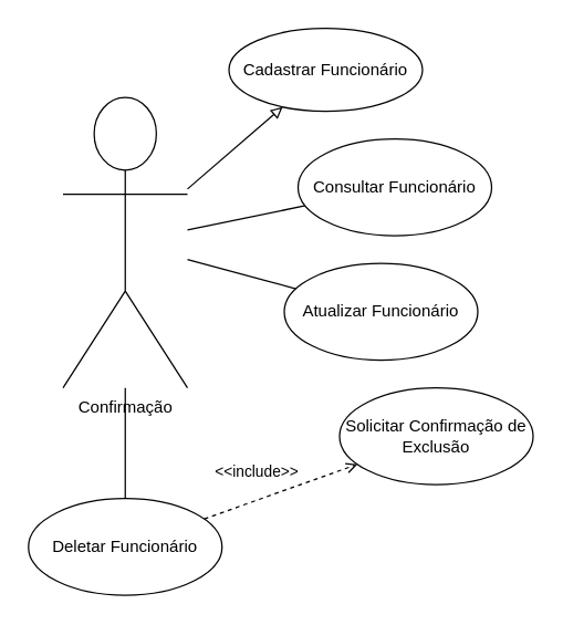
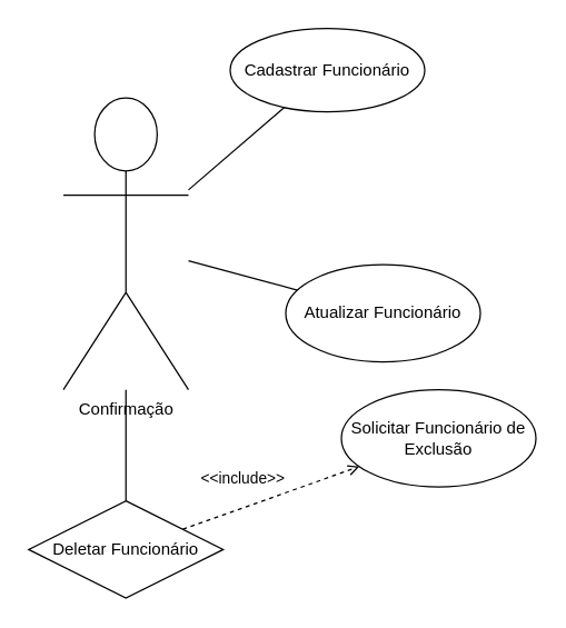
- <mxCell id="2" style="rounded=0;orthogonalLoop=1;jettySize=auto;html=1;endArrow=block;endFill=0;" edge="1" parent="1" source="6" target="7"><mxGeometry relative="1" as="geometry" /></mxCell>
+ <mxCell id="2" style="rounded=0;orthogonalLoop=1;jettySize=auto;html=1;endArrow=none;endFill=0;" edge="1" parent="1" source="6" target="7"><mxGeometry relative="1" as="geometry" /></mxCell>
- <mxCell id="8" value="Consultar Funcionário" style="ellipse;whiteSpace=wrap;html=1;" vertex="1" parent="1"><mxGeometry x="215" y="100" width="140" height="70" as="geometry" /></mxCell>
- <mxCell id="3" style="rounded=0;orthogonalLoop=1;jettySize=auto;html=1;endArrow=none;endFill=0;" edge="1" parent="1" source="6" target="8"><mxGeometry relative="1" as="geometry" /></mxCell>
- <mxCell id="11" value="Solicitar Confirmação de Exclusão" style="ellipse;whiteSpace=wrap;html=1;" vertex="1" parent="1"><mxGeometry x="245" y="280" width="140" height="70" as="geometry" /></mxCell>
+ <mxCell id="11" value="Solicitar Funcionário de Exclusão" style="ellipse;whiteSpace=wrap;html=1;" vertex="1" parent="1"><mxGeometry x="245" y="280" width="140" height="70" as="geometry" /></mxCell>
- <mxCell id="10" value="Deletar&lt;span style=&quot;background-color: initial;&quot;&gt;&amp;nbsp;Funcionário&lt;/span&gt;" style="ellipse;whiteSpace=wrap;html=1;" vertex="1" parent="1"><mxGeometry x="20" y="360" width="140" height="70" as="geometry" /></mxCell>
+ <mxCell id="10" value="Deletar&lt;span style=&quot;background-color: initial;&quot;&gt;&amp;nbsp;Funcionário&lt;/span&gt;" style="rhombus;whiteSpace=wrap;html=1;" vertex="1" parent="1"><mxGeometry x="20" y="360" width="140" height="70" as="geometry" /></mxCell>
